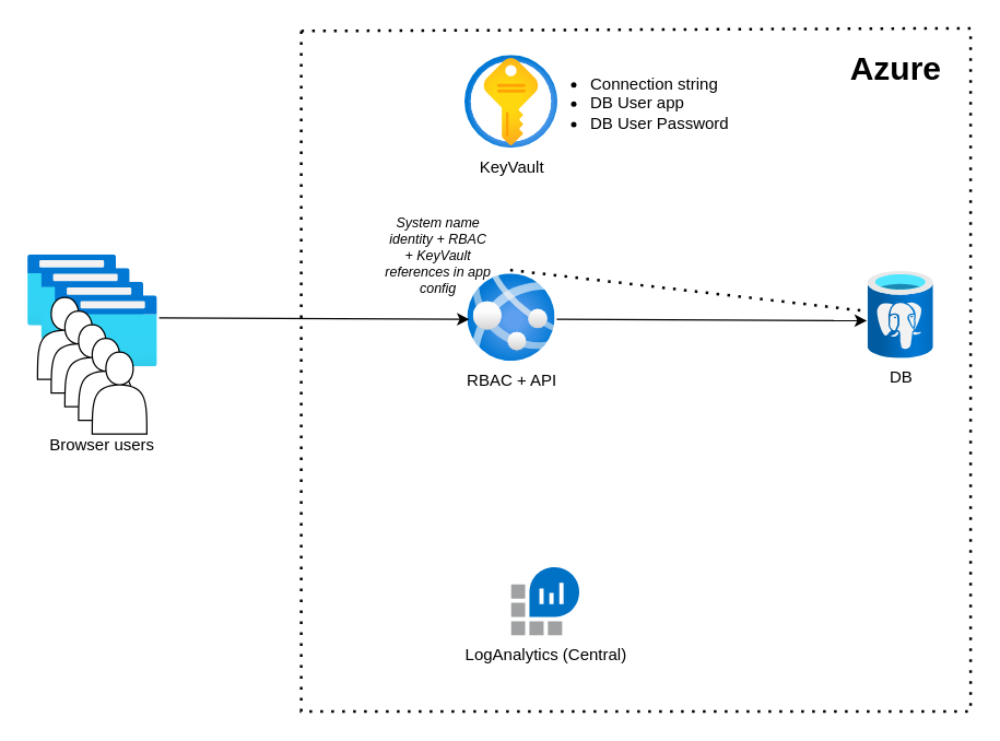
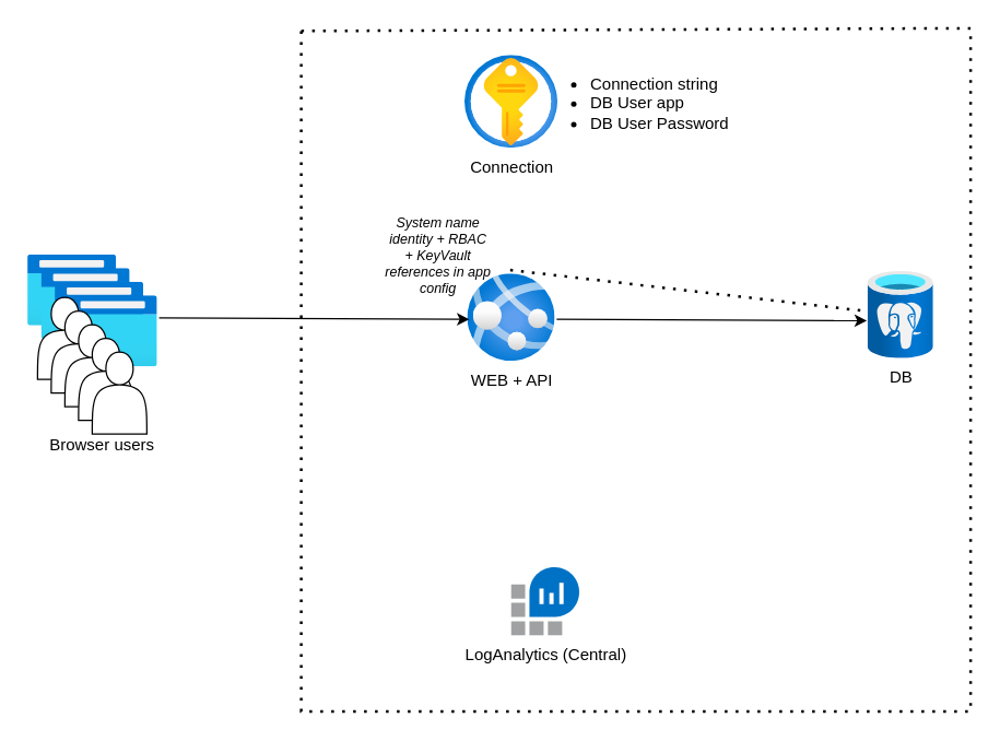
- <mxCell id="21" value="Azure" style="text;strokeColor=none;fillColor=none;html=1;fontSize=24;fontStyle=1;verticalAlign=middle;align=center;" vertex="1" parent="1"><mxGeometry x="610" y="30" width="90" height="40" as="geometry" /></mxCell>
- <mxCell id="4" value="KeyVault" style="aspect=fixed;html=1;points=[];align=center;image;fontSize=12;image=img/lib/azure2/security/Key_Vaults.svg;" vertex="1" parent="1"><mxGeometry x="340" y="40" width="68" height="68" as="geometry" /></mxCell>
+ <mxCell id="4" value="Connection" style="aspect=fixed;html=1;points=[];align=center;image;fontSize=12;image=img/lib/azure2/security/Key_Vaults.svg;" vertex="1" parent="1"><mxGeometry x="340" y="40" width="68" height="68" as="geometry" /></mxCell>
- <mxCell id="2" value="RBAC + API" style="aspect=fixed;html=1;points=[];align=center;image;fontSize=12;image=img/lib/azure2/app_services/App_Services.svg;" vertex="1" parent="1"><mxGeometry x="342" y="200" width="64" height="64" as="geometry" /></mxCell>
+ <mxCell id="2" value="WEB + API" style="aspect=fixed;html=1;points=[];align=center;image;fontSize=12;image=img/lib/azure2/app_services/App_Services.svg;" vertex="1" parent="1"><mxGeometry x="342" y="200" width="64" height="64" as="geometry" /></mxCell>
